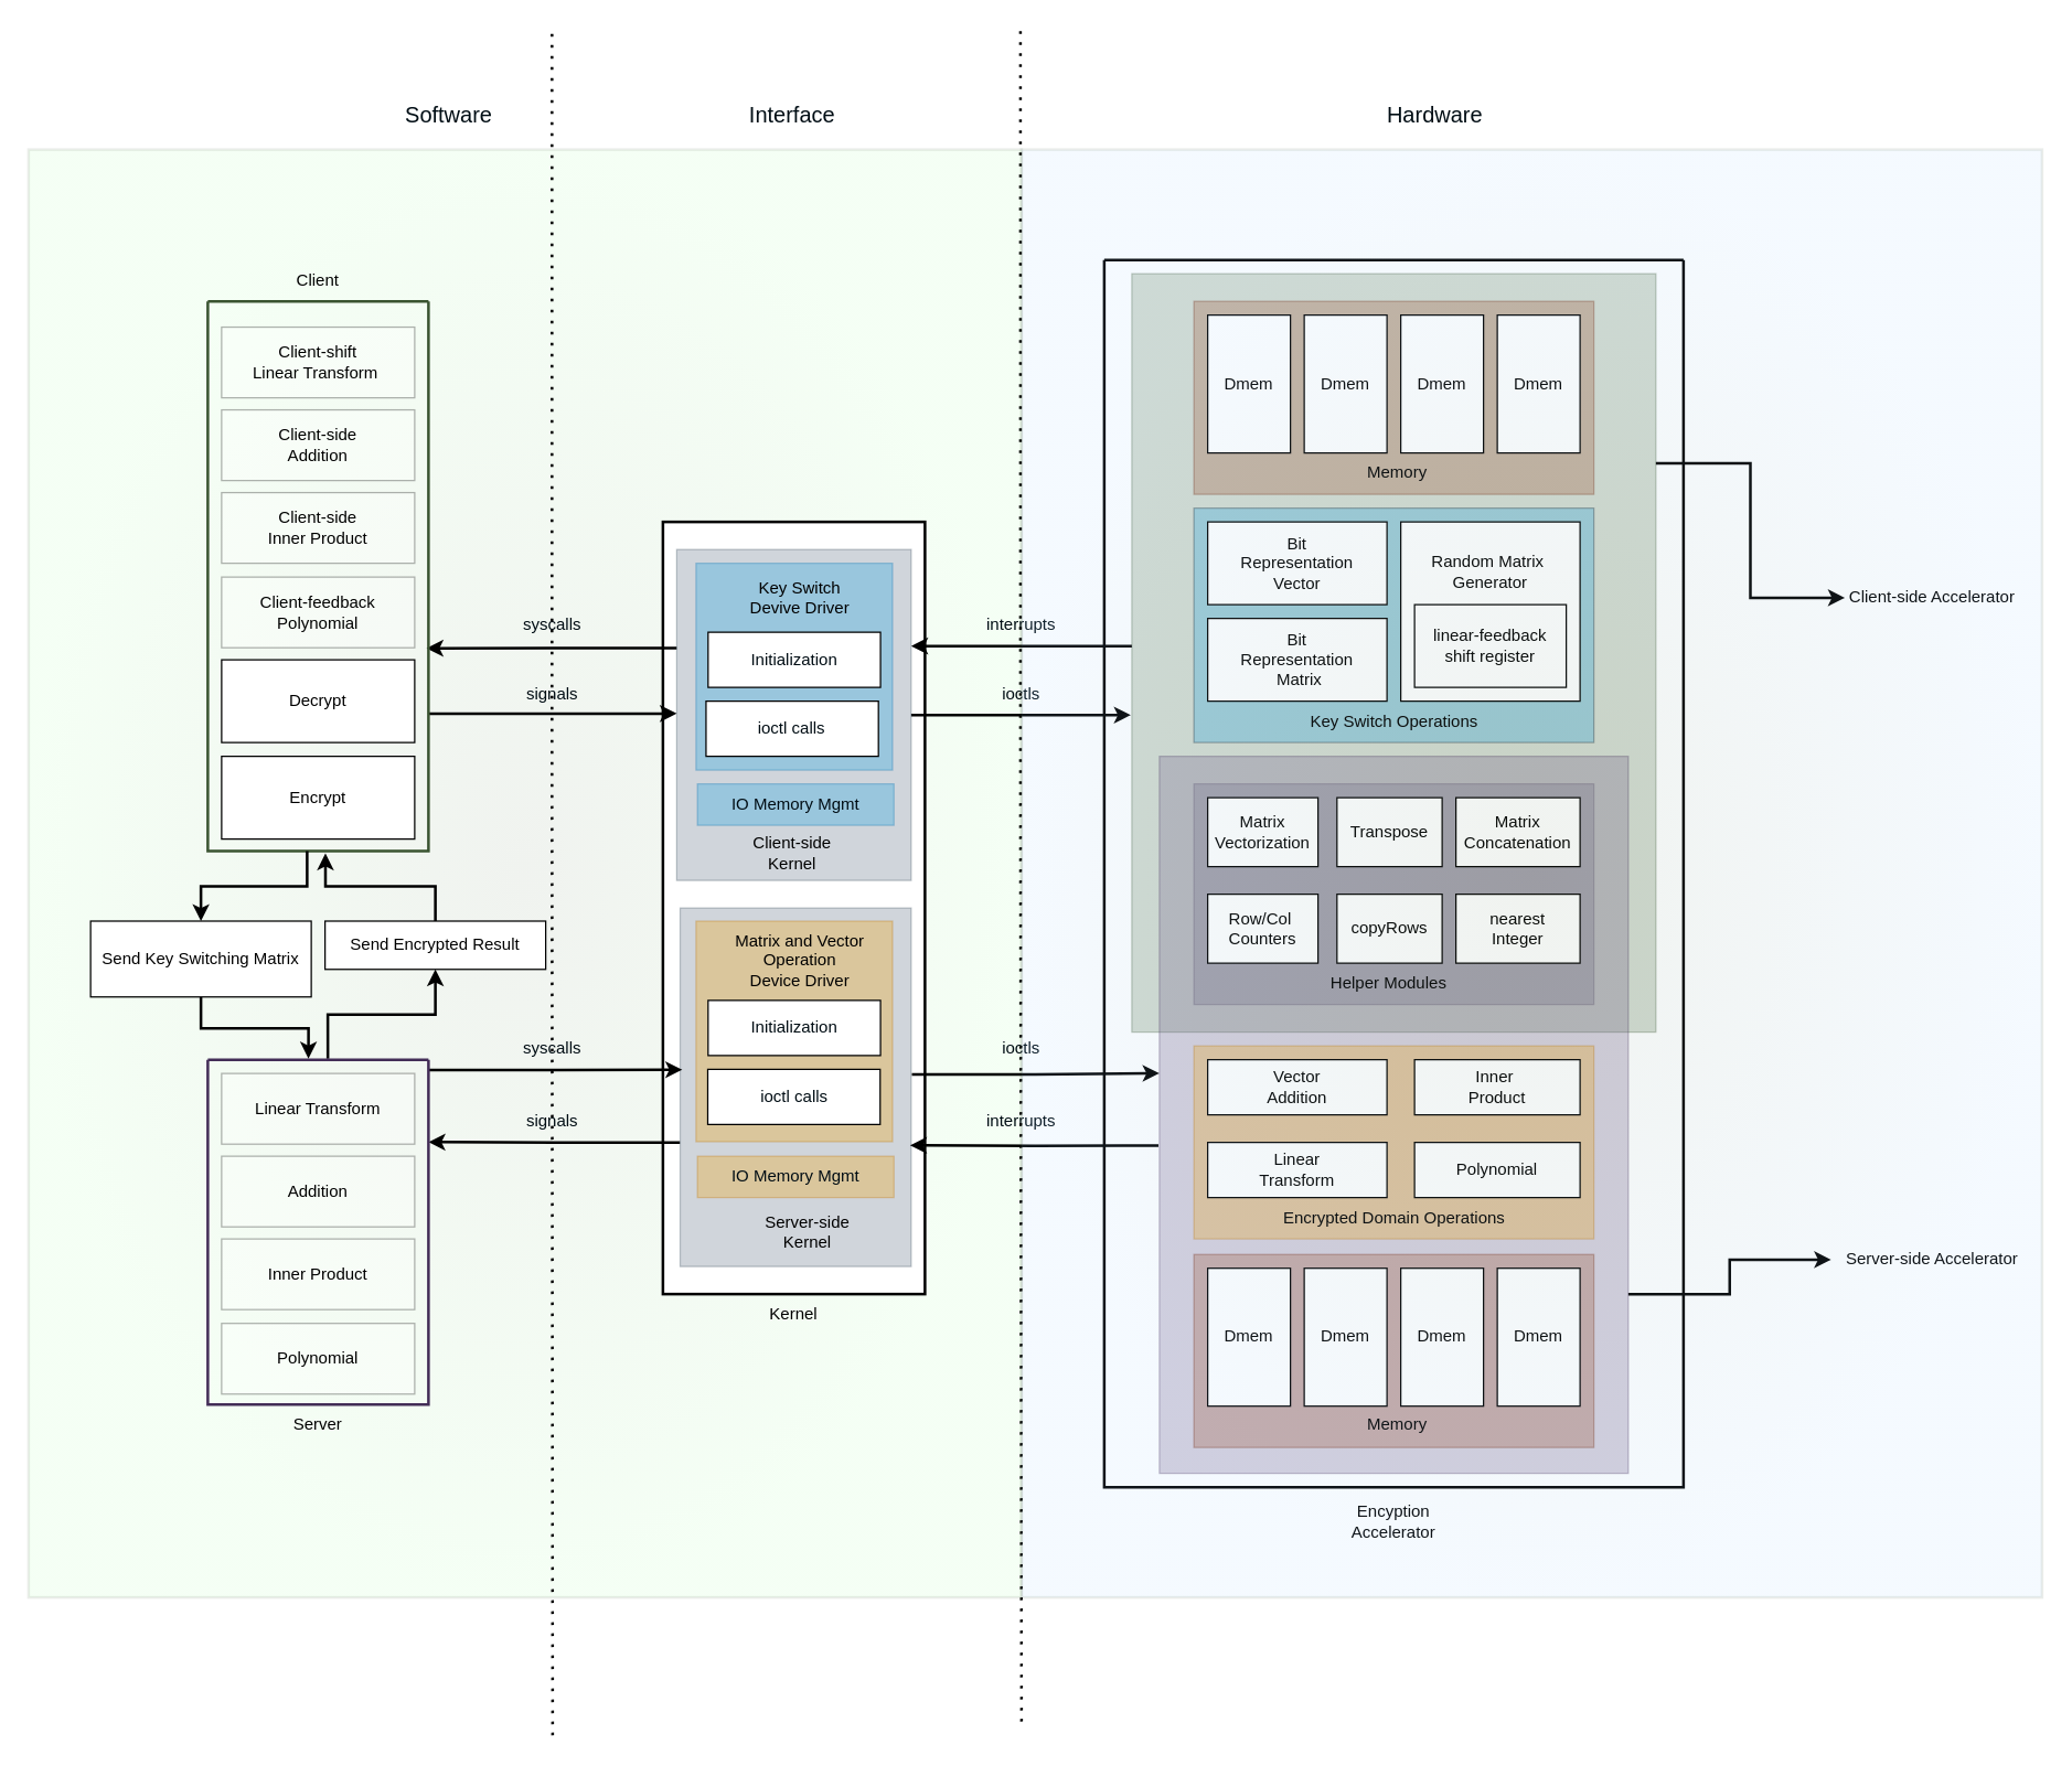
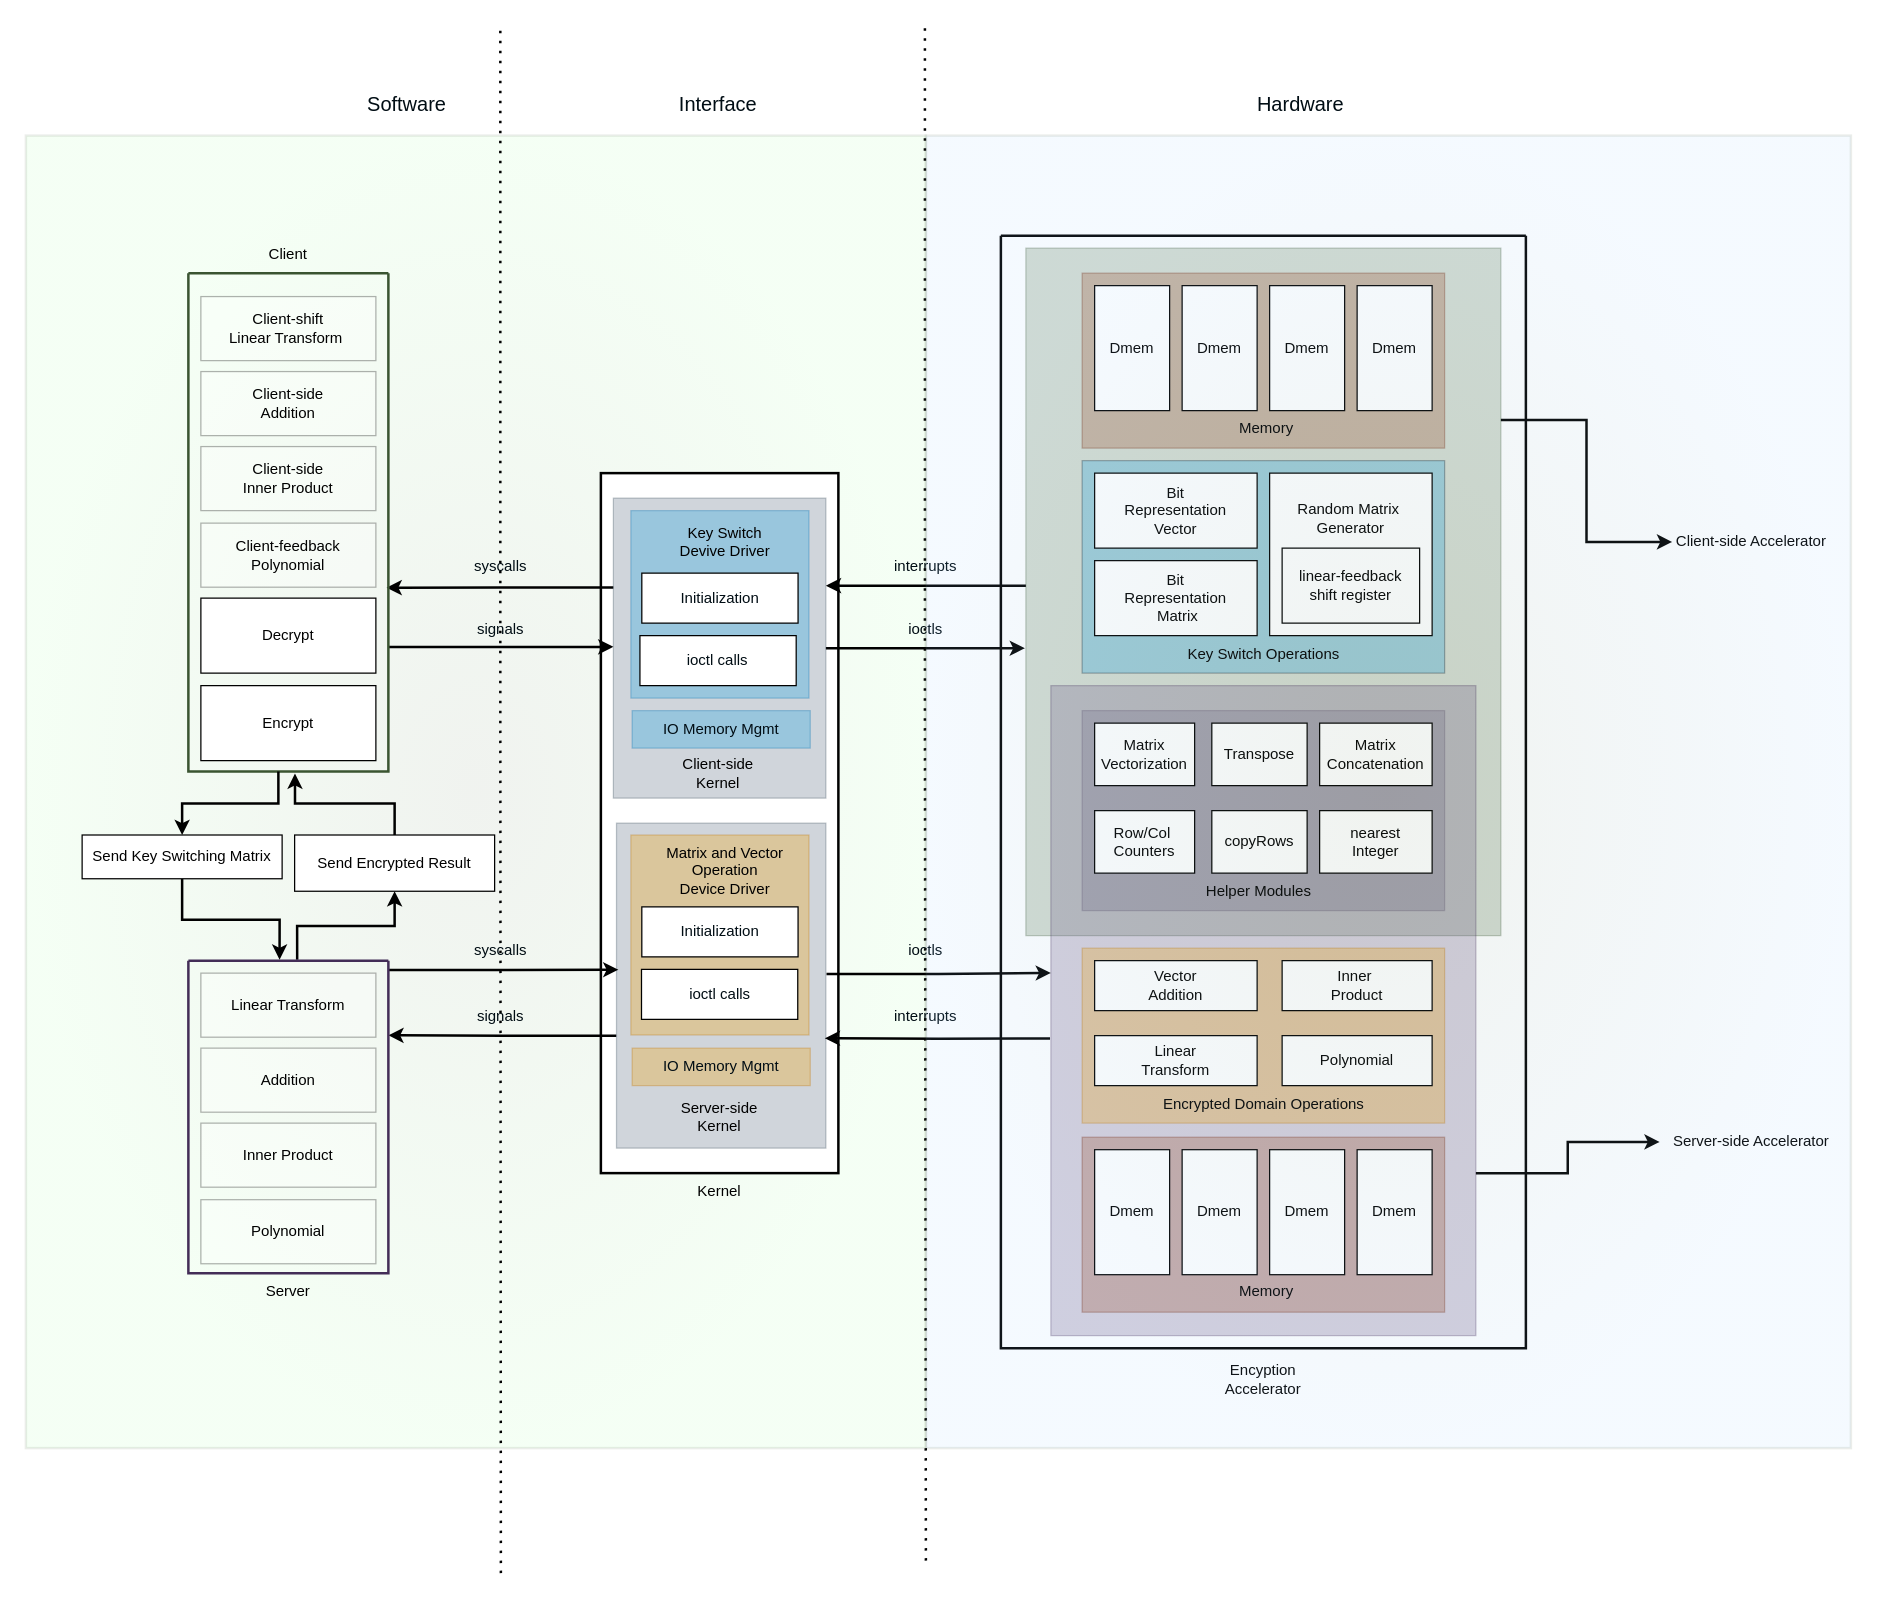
- <mxCell id="76" value="&lt;span&gt;Send Encrypted Result&lt;/span&gt;" style="rounded=0;whiteSpace=wrap;html=1;strokeWidth=1;" parent="1" vertex="1"><mxGeometry x="235" y="667.5" width="160" height="35" as="geometry" /></mxCell>
+ <mxCell id="76" value="&lt;span&gt;Send Encrypted Result&lt;/span&gt;" style="rounded=0;whiteSpace=wrap;html=1;strokeWidth=1;" parent="1" vertex="1"><mxGeometry x="235" y="667.5" width="160" height="45" as="geometry" /></mxCell>
- <mxCell id="74" value="&lt;span&gt;Send Key Switching Matrix&lt;/span&gt;" style="rounded=0;whiteSpace=wrap;html=1;strokeWidth=1;" parent="1" vertex="1"><mxGeometry x="65" y="667.5" width="160" height="55" as="geometry" /></mxCell>
+ <mxCell id="74" value="&lt;span&gt;Send Key Switching Matrix&lt;/span&gt;" style="rounded=0;whiteSpace=wrap;html=1;strokeWidth=1;" parent="1" vertex="1"><mxGeometry x="65" y="667.5" width="160" height="35" as="geometry" /></mxCell>
- <mxCell id="68" value="Server-side &lt;br&gt;Kernel" style="text;html=1;strokeColor=none;fillColor=none;align=center;verticalAlign=middle;whiteSpace=wrap;rounded=0;opacity=30;" parent="1" vertex="1"><mxGeometry x="520" y="878" width="130" height="30" as="geometry" /></mxCell>
+ <mxCell id="68" value="Server-side &lt;br&gt;Kernel" style="text;html=1;strokeColor=none;fillColor=none;align=center;verticalAlign=middle;whiteSpace=wrap;rounded=0;opacity=30;" parent="1" vertex="1"><mxGeometry x="510" y="878" width="130" height="30" as="geometry" /></mxCell>
